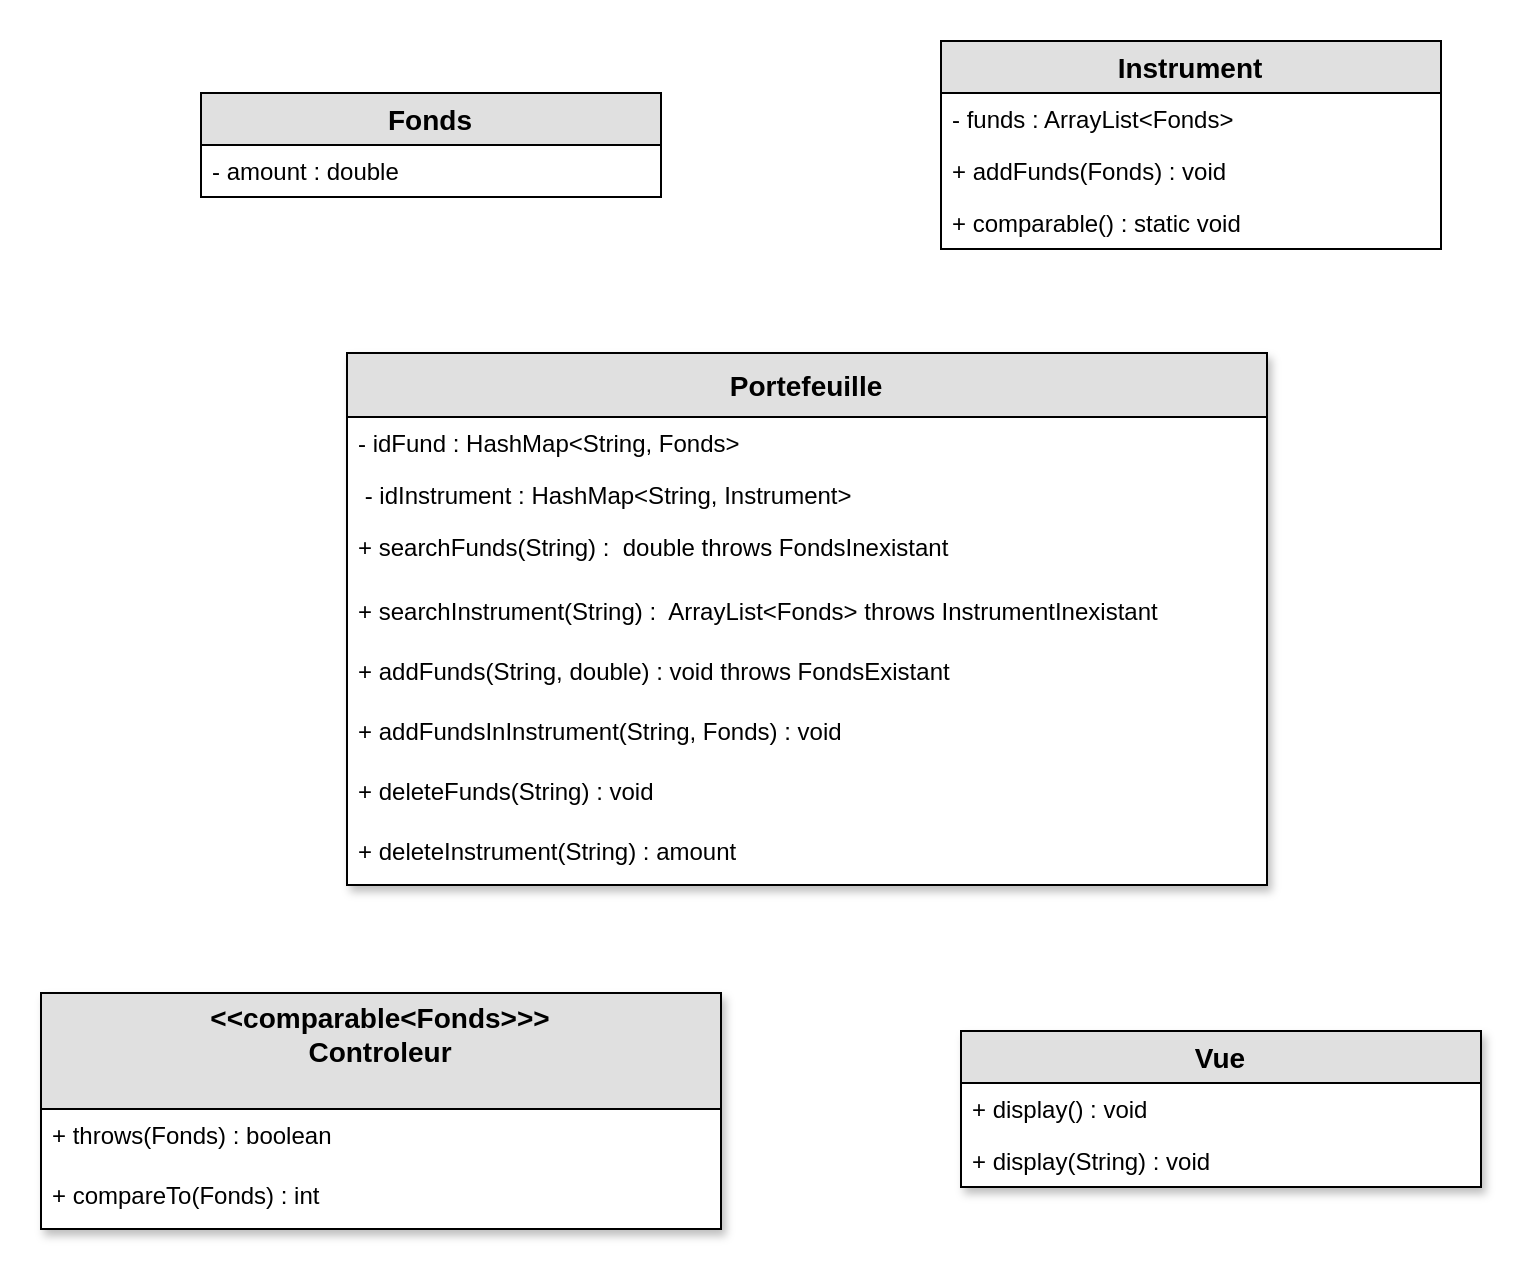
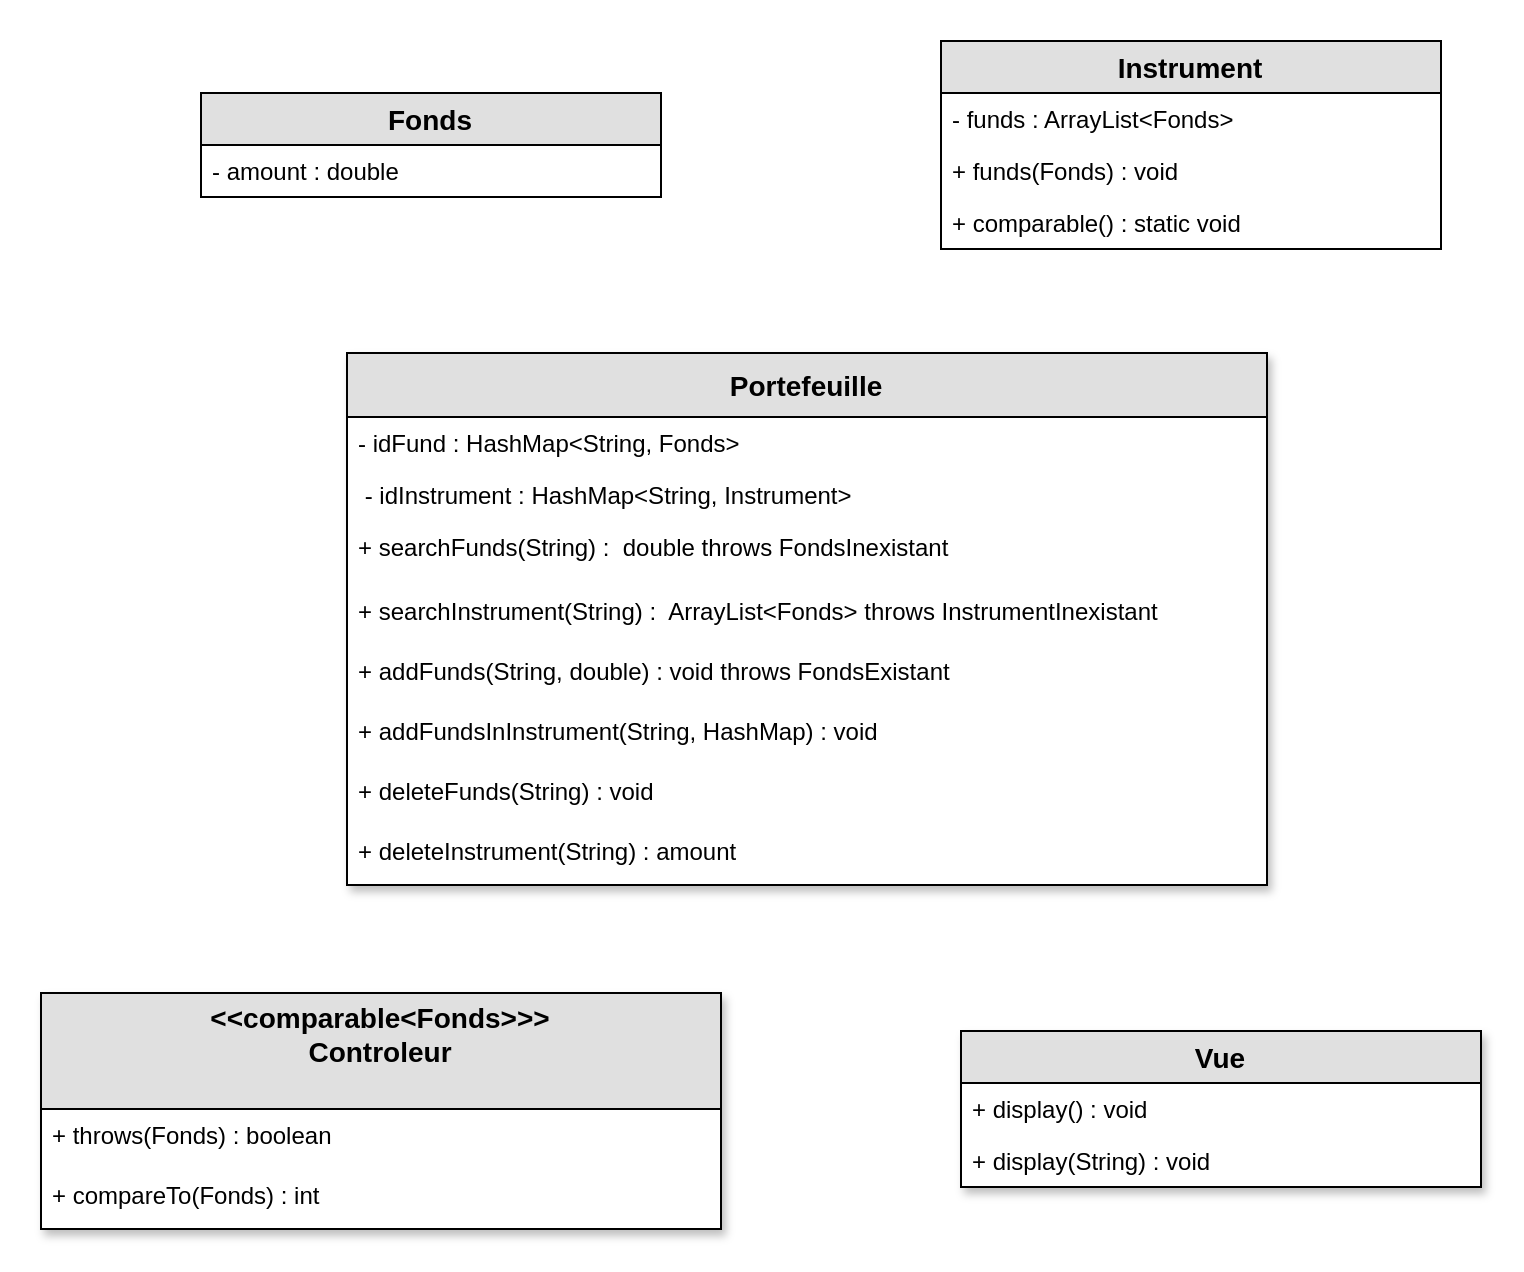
- <mxCell id="6" value="+ addFunds(Fonds) : void " parent="4" vertex="1" style="text;strokeColor=none;fillColor=none;spacingLeft=4;spacingRight=4;overflow=hidden;rotatable=0;points=[[0,0.5],[1,0.5]];portConstraint=eastwest;fontSize=12;"><mxGeometry as="geometry" height="26" width="250" y="52" /></mxCell>
+ <mxCell id="6" value="+ funds(Fonds) : void " parent="4" vertex="1" style="text;strokeColor=none;fillColor=none;spacingLeft=4;spacingRight=4;overflow=hidden;rotatable=0;points=[[0,0.5],[1,0.5]];portConstraint=eastwest;fontSize=12;"><mxGeometry as="geometry" height="26" width="250" y="52" /></mxCell>
- <mxCell id="14" value="+ addFundsInInstrument(String, Fonds) : void" parent="8" vertex="1" style="text;strokeColor=none;fillColor=none;spacingLeft=4;spacingRight=4;overflow=hidden;rotatable=0;points=[[0,0.5],[1,0.5]];portConstraint=eastwest;fontSize=12;shadow=1;"><mxGeometry as="geometry" height="30" width="460" y="176" /></mxCell>
+ <mxCell id="14" value="+ addFundsInInstrument(String, HashMap) : void" parent="8" vertex="1" style="text;strokeColor=none;fillColor=none;spacingLeft=4;spacingRight=4;overflow=hidden;rotatable=0;points=[[0,0.5],[1,0.5]];portConstraint=eastwest;fontSize=12;shadow=1;"><mxGeometry as="geometry" height="30" width="460" y="176" /></mxCell>
